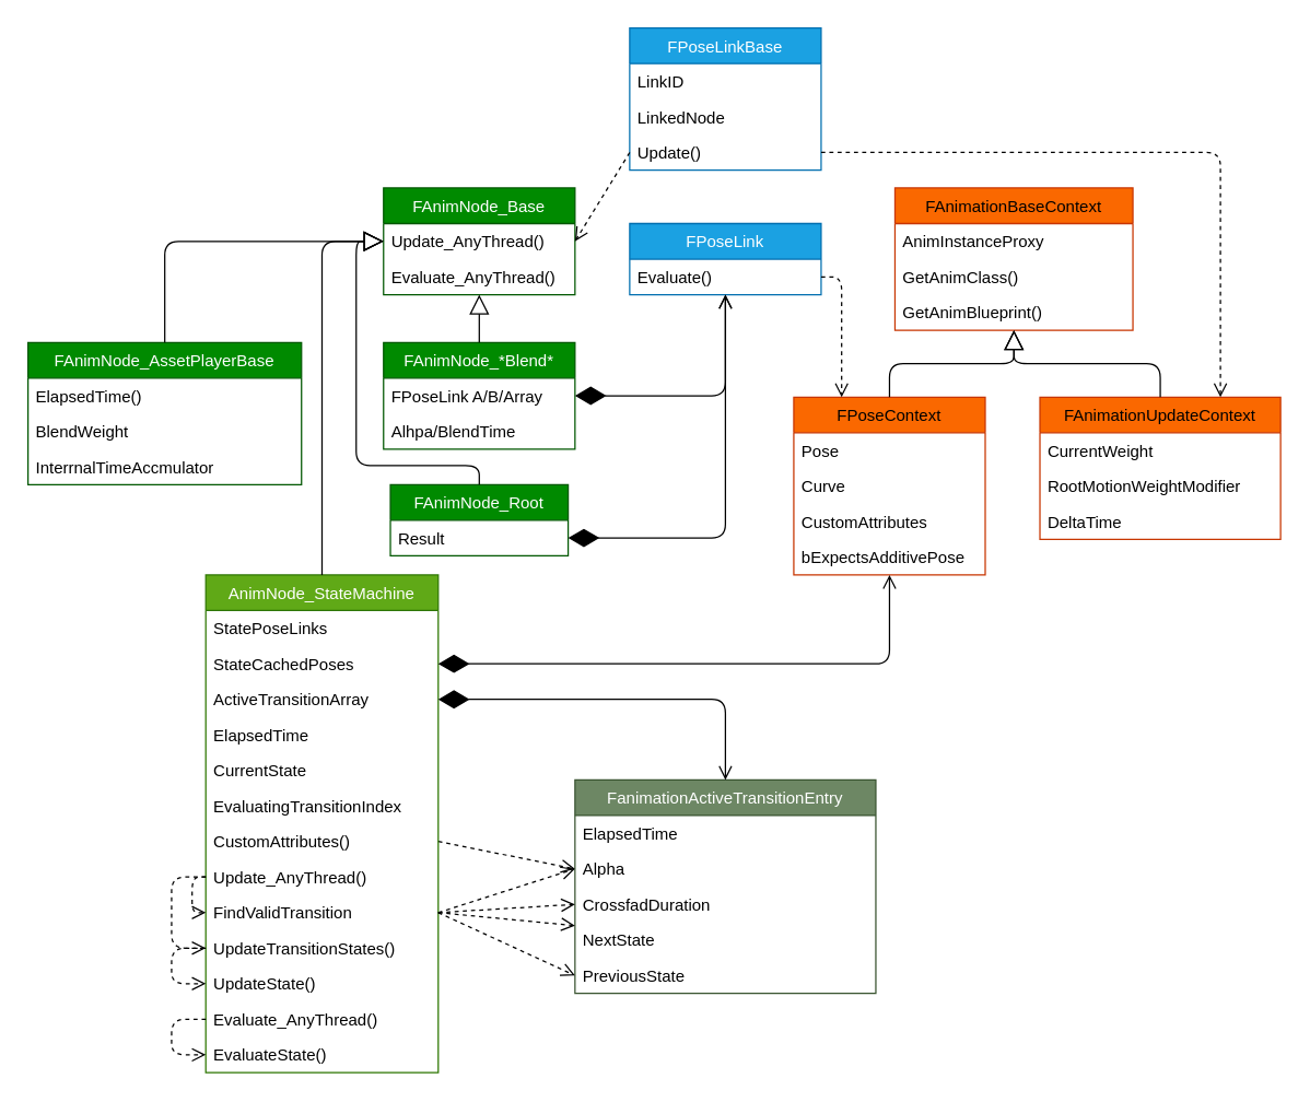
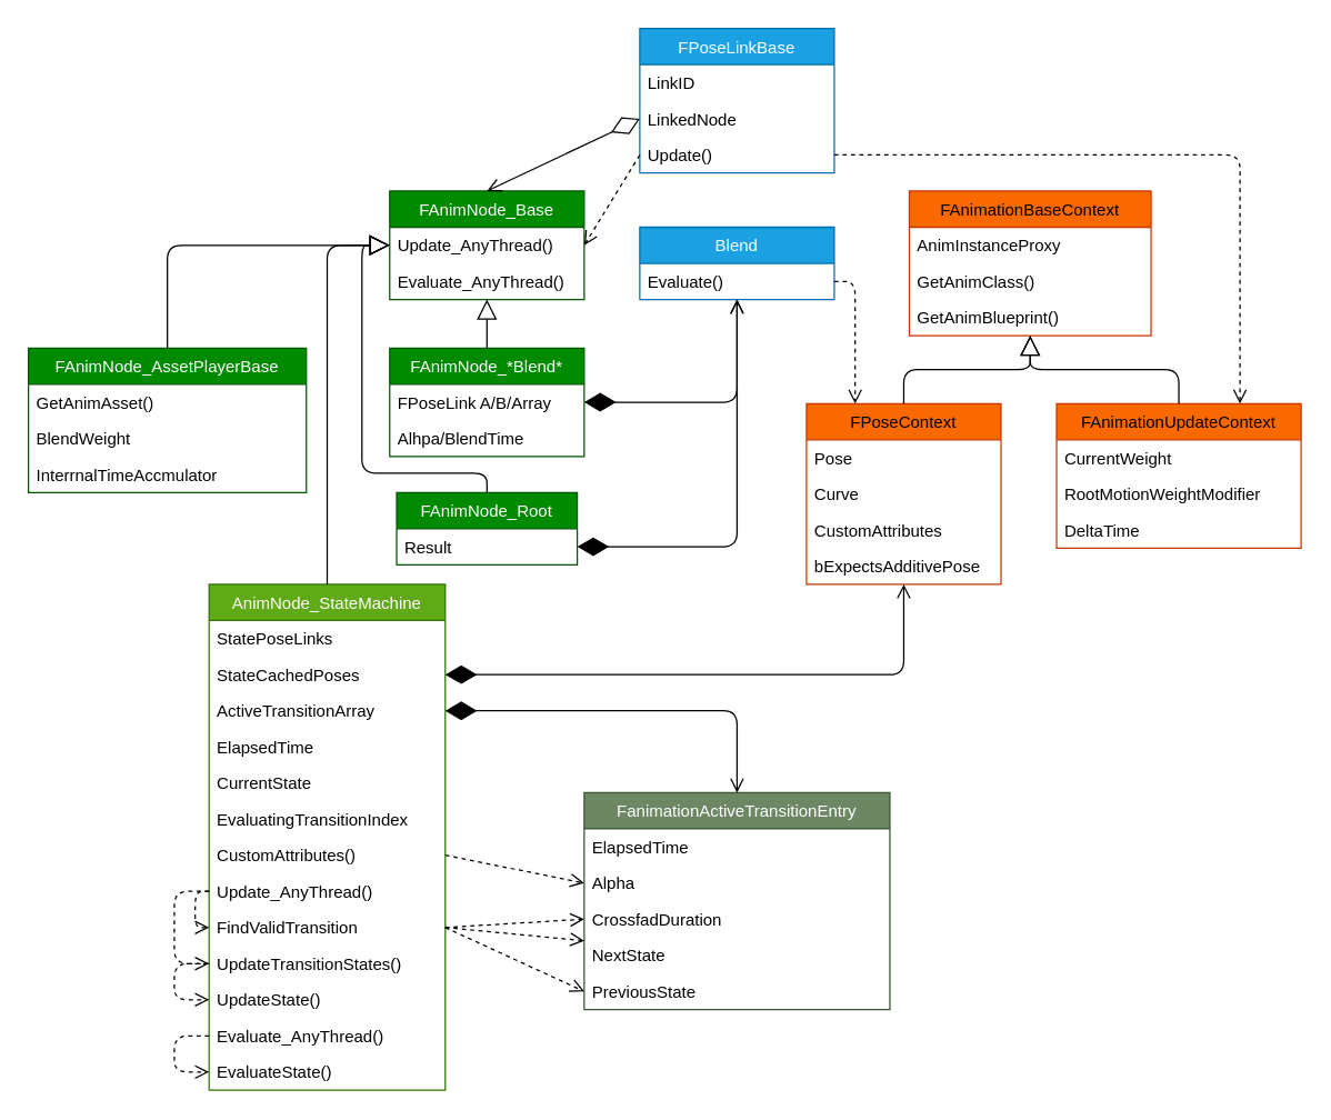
+ <mxCell id="13" style="edgeStyle=none;html=1;exitX=0;exitY=0.5;exitDx=0;exitDy=0;entryX=0.5;entryY=0;entryDx=0;entryDy=0;endArrow=open;endFill=0;endSize=8;strokeWidth=1;startArrow=diamondThin;startFill=0;sourcePerimeterSpacing=0;startSize=20;" parent="1" source="9" target="2" edge="1"><mxGeometry relative="1" as="geometry" /></mxCell>
- <mxCell id="5" value="FPoseLink" style="swimlane;fontStyle=0;childLayout=stackLayout;horizontal=1;startSize=26;horizontalStack=0;resizeParent=1;resizeParentMax=0;resizeLast=0;collapsible=1;marginBottom=0;fillColor=#1ba1e2;strokeColor=#006EAF;fontColor=#ffffff;" parent="1" vertex="1"><mxGeometry x="460" y="163" width="140" height="52" as="geometry" /></mxCell>
+ <mxCell id="5" value="Blend" style="swimlane;fontStyle=0;childLayout=stackLayout;horizontal=1;startSize=26;horizontalStack=0;resizeParent=1;resizeParentMax=0;resizeLast=0;collapsible=1;marginBottom=0;fillColor=#1ba1e2;strokeColor=#006EAF;fontColor=#ffffff;" parent="1" vertex="1"><mxGeometry x="460" y="163" width="140" height="52" as="geometry" /></mxCell>
- <mxCell id="37" value="ElapsedTime()" style="text;strokeColor=none;fillColor=none;align=left;verticalAlign=top;spacingLeft=4;spacingRight=4;overflow=hidden;rotatable=0;points=[[0,0.5],[1,0.5]];portConstraint=eastwest;" parent="36" vertex="1"><mxGeometry y="26" width="200" height="26" as="geometry" /></mxCell>
+ <mxCell id="37" value="GetAnimAsset()" style="text;strokeColor=none;fillColor=none;align=left;verticalAlign=top;spacingLeft=4;spacingRight=4;overflow=hidden;rotatable=0;points=[[0,0.5],[1,0.5]];portConstraint=eastwest;" parent="36" vertex="1"><mxGeometry y="26" width="200" height="26" as="geometry" /></mxCell>
- <mxCell id="67" style="html=1;dashed=1;startArrow=none;startFill=0;endArrow=open;endFill=0;startSize=20;endSize=8;sourcePerimeterSpacing=0;strokeWidth=1;entryX=0;entryY=0.5;entryDx=0;entryDy=0;exitX=1;exitY=0.5;exitDx=0;exitDy=0;" parent="1" source="52" target="62" edge="1"><mxGeometry relative="1" as="geometry"><mxPoint x="550" y="600" as="sourcePoint" /></mxGeometry></mxCell>
